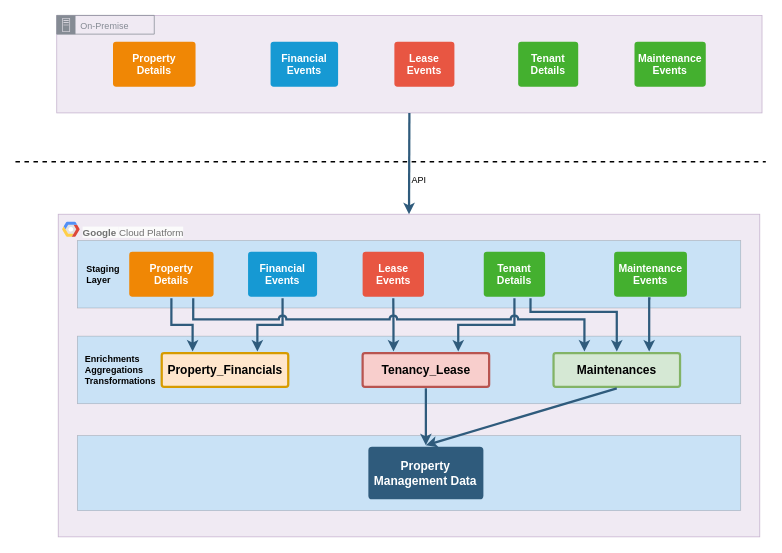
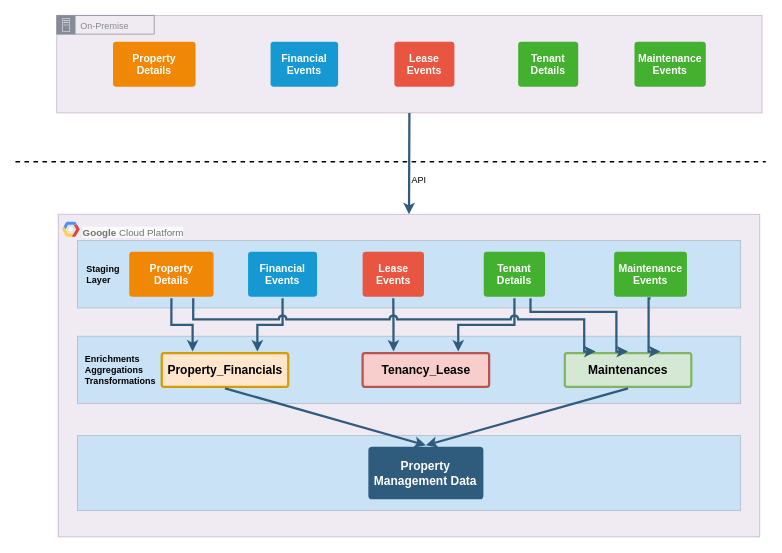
- <mxCell id="22" value="Maintenances" style="rounded=1;whiteSpace=wrap;html=1;shadow=0;labelBackgroundColor=none;strokeColor=#82b366;strokeWidth=3;fillColor=#d5e8d4;fontFamily=Helvetica;fontSize=16;align=center;fontStyle=1;spacing=5;arcSize=7;perimeterSpacing=2;" vertex="1" parent="2"><mxGeometry x="660.12" y="185" width="168.607" height="45" as="geometry" /></mxCell>
+ <mxCell id="22" value="Maintenances" style="rounded=1;whiteSpace=wrap;html=1;shadow=0;labelBackgroundColor=none;strokeColor=#82b366;strokeWidth=3;fillColor=#d5e8d4;fontFamily=Helvetica;fontSize=16;align=center;fontStyle=1;spacing=5;arcSize=7;perimeterSpacing=2;" vertex="1" parent="2"><mxGeometry x="675.12" y="185" width="168.607" height="45" as="geometry" /></mxCell>
- <mxCell id="27" value="" style="rounded=0;jumpStyle=none;html=1;shadow=0;labelBackgroundColor=none;startArrow=classic;startFill=1;endArrow=none;endFill=0;jettySize=auto;orthogonalLoop=1;strokeColor=#2F5B7C;strokeWidth=3;fontFamily=Helvetica;fontSize=16;fontColor=#23445D;spacing=5;exitX=0.5;exitY=0;exitDx=0;exitDy=0;entryX=0.5;entryY=1;entryDx=0;entryDy=0;" edge="1" parent="2" source="18" target="19"><mxGeometry relative="1" as="geometry"><mxPoint x="763.328" y="308" as="sourcePoint" /><mxPoint x="546.694" y="242" as="targetPoint" /></mxGeometry></mxCell>
+ <mxCell id="26" value="" style="rounded=0;jumpStyle=none;html=1;shadow=0;labelBackgroundColor=none;startArrow=classic;startFill=1;endArrow=none;endFill=0;jettySize=auto;orthogonalLoop=1;strokeColor=#2F5B7C;strokeWidth=3;fontFamily=Helvetica;fontSize=16;fontColor=#23445D;spacing=5;exitX=0.5;exitY=0;exitDx=0;exitDy=0;entryX=0.5;entryY=1;entryDx=0;entryDy=0;" edge="1" parent="2" source="18" target="12"><mxGeometry relative="1" as="geometry"><mxPoint x="286.12" y="321" as="sourcePoint" /><mxPoint x="240.137" y="250" as="targetPoint" /></mxGeometry></mxCell>
